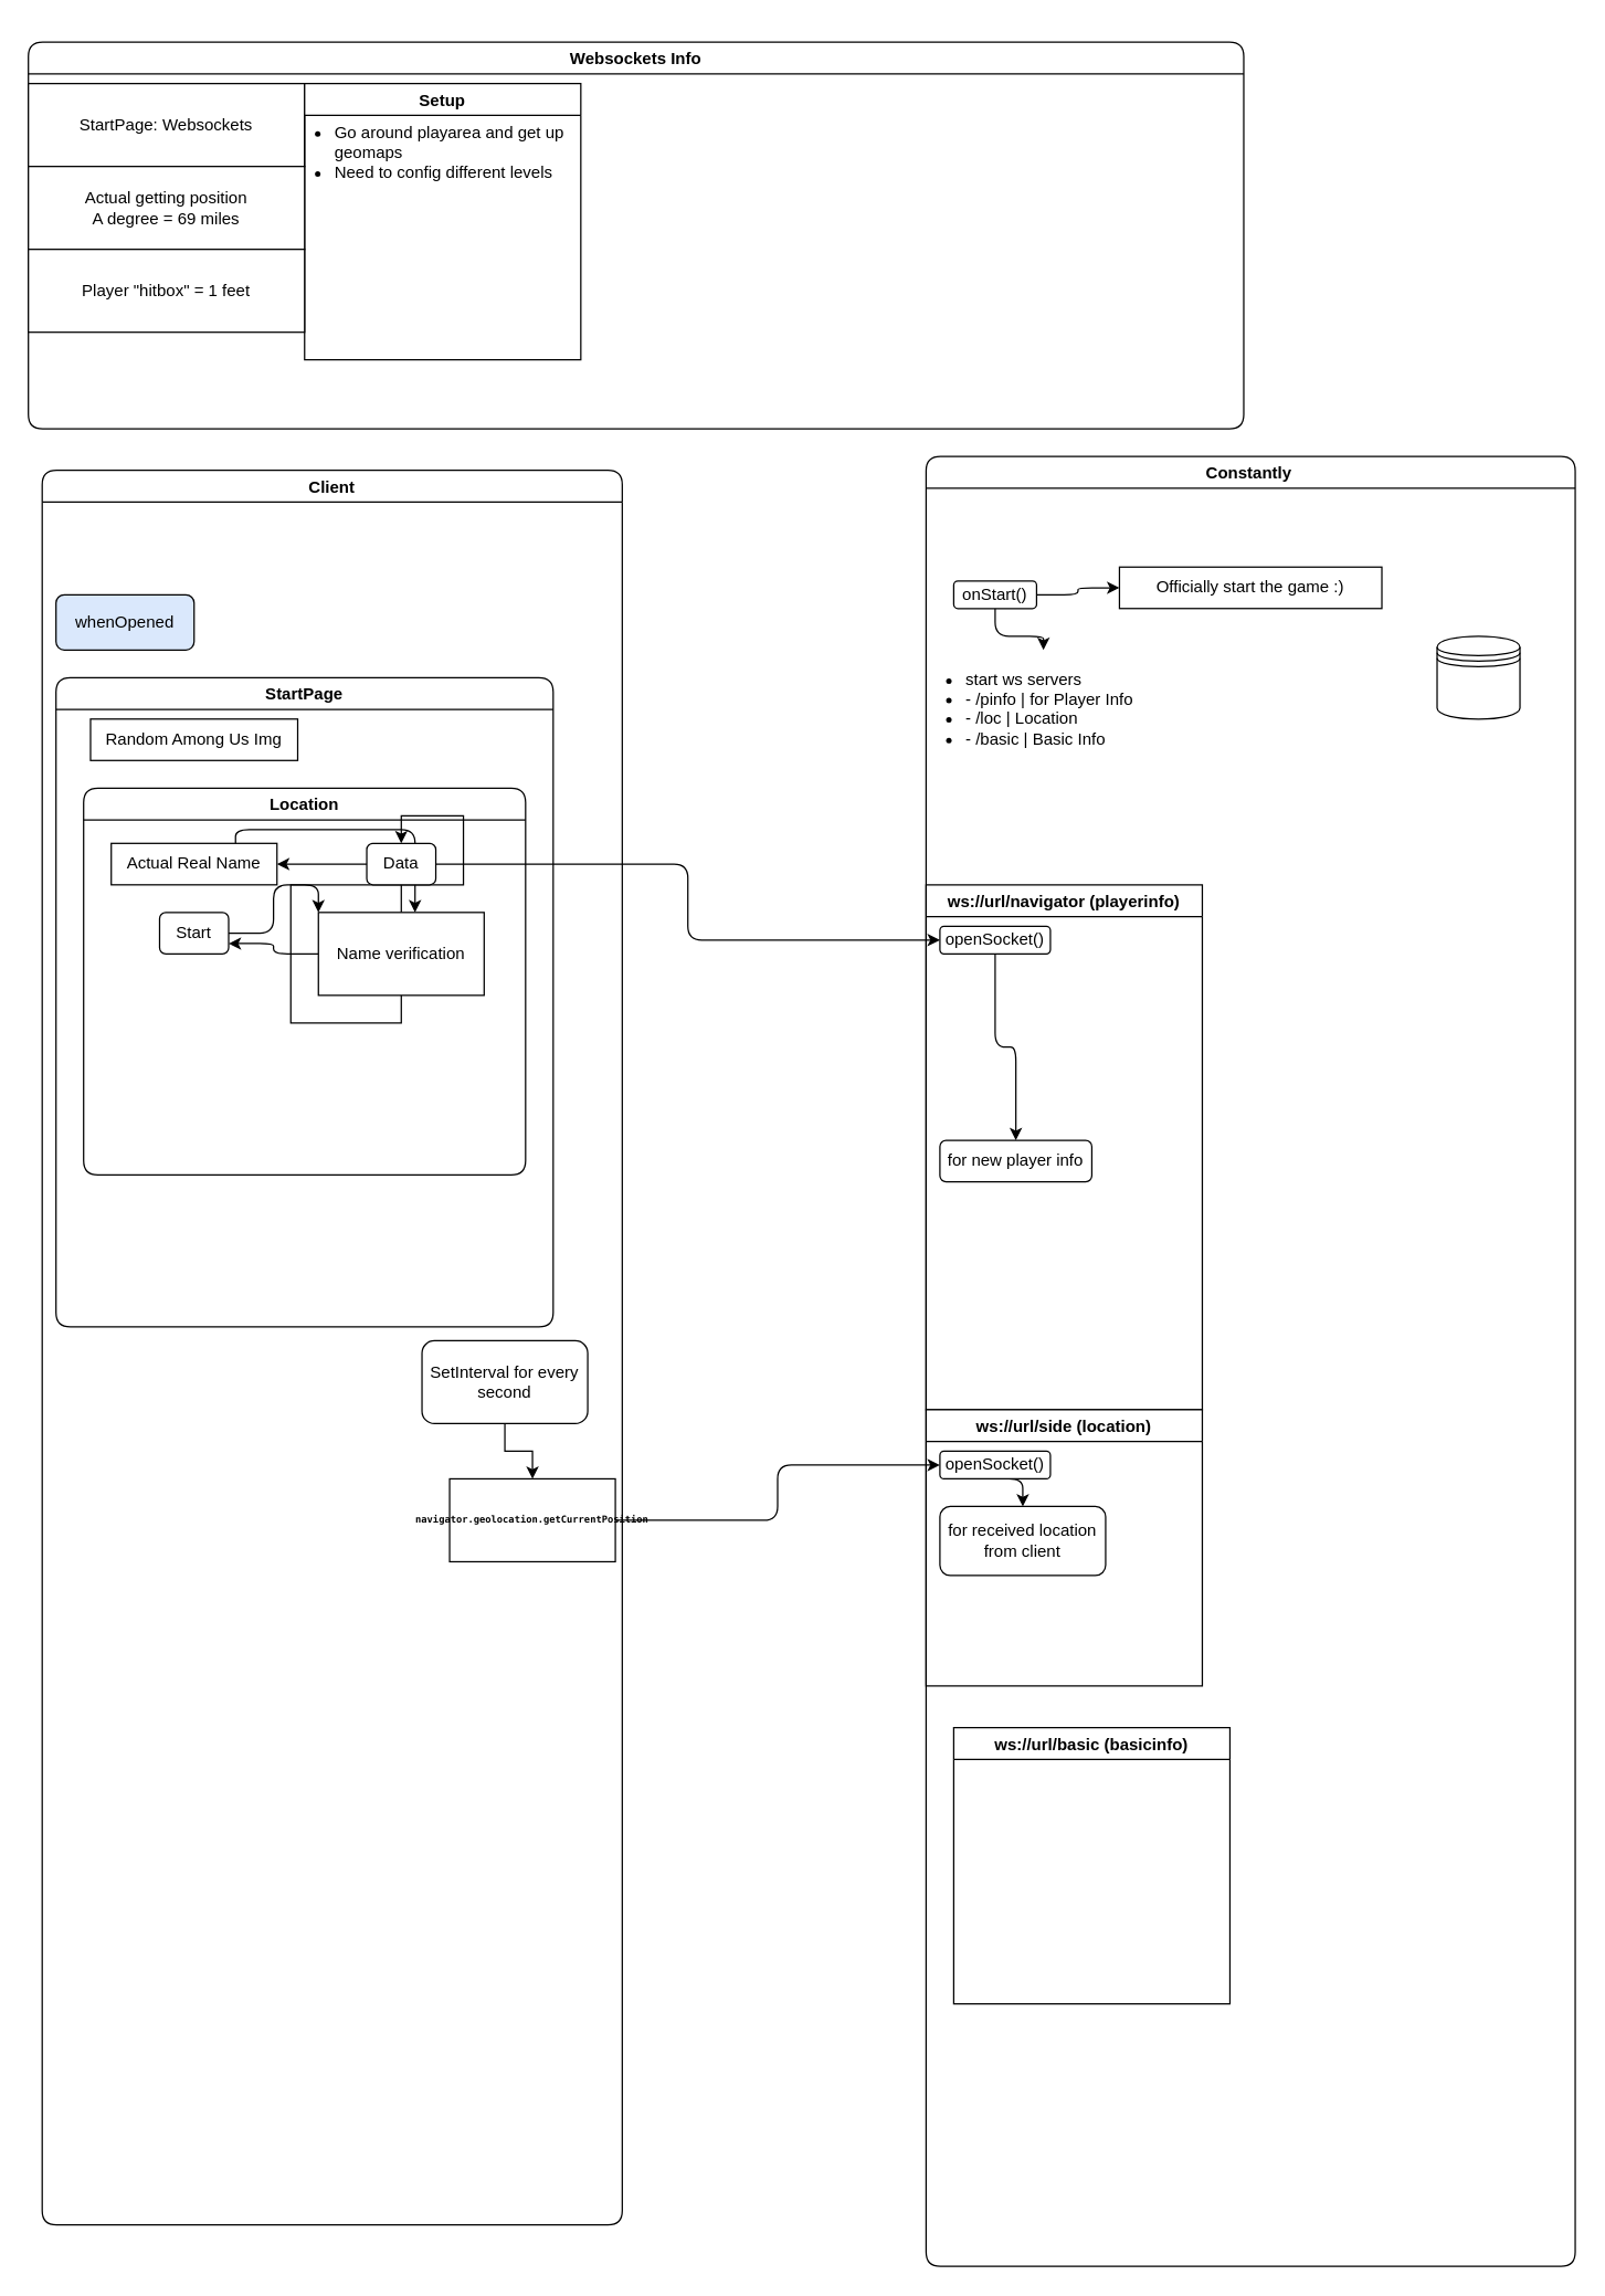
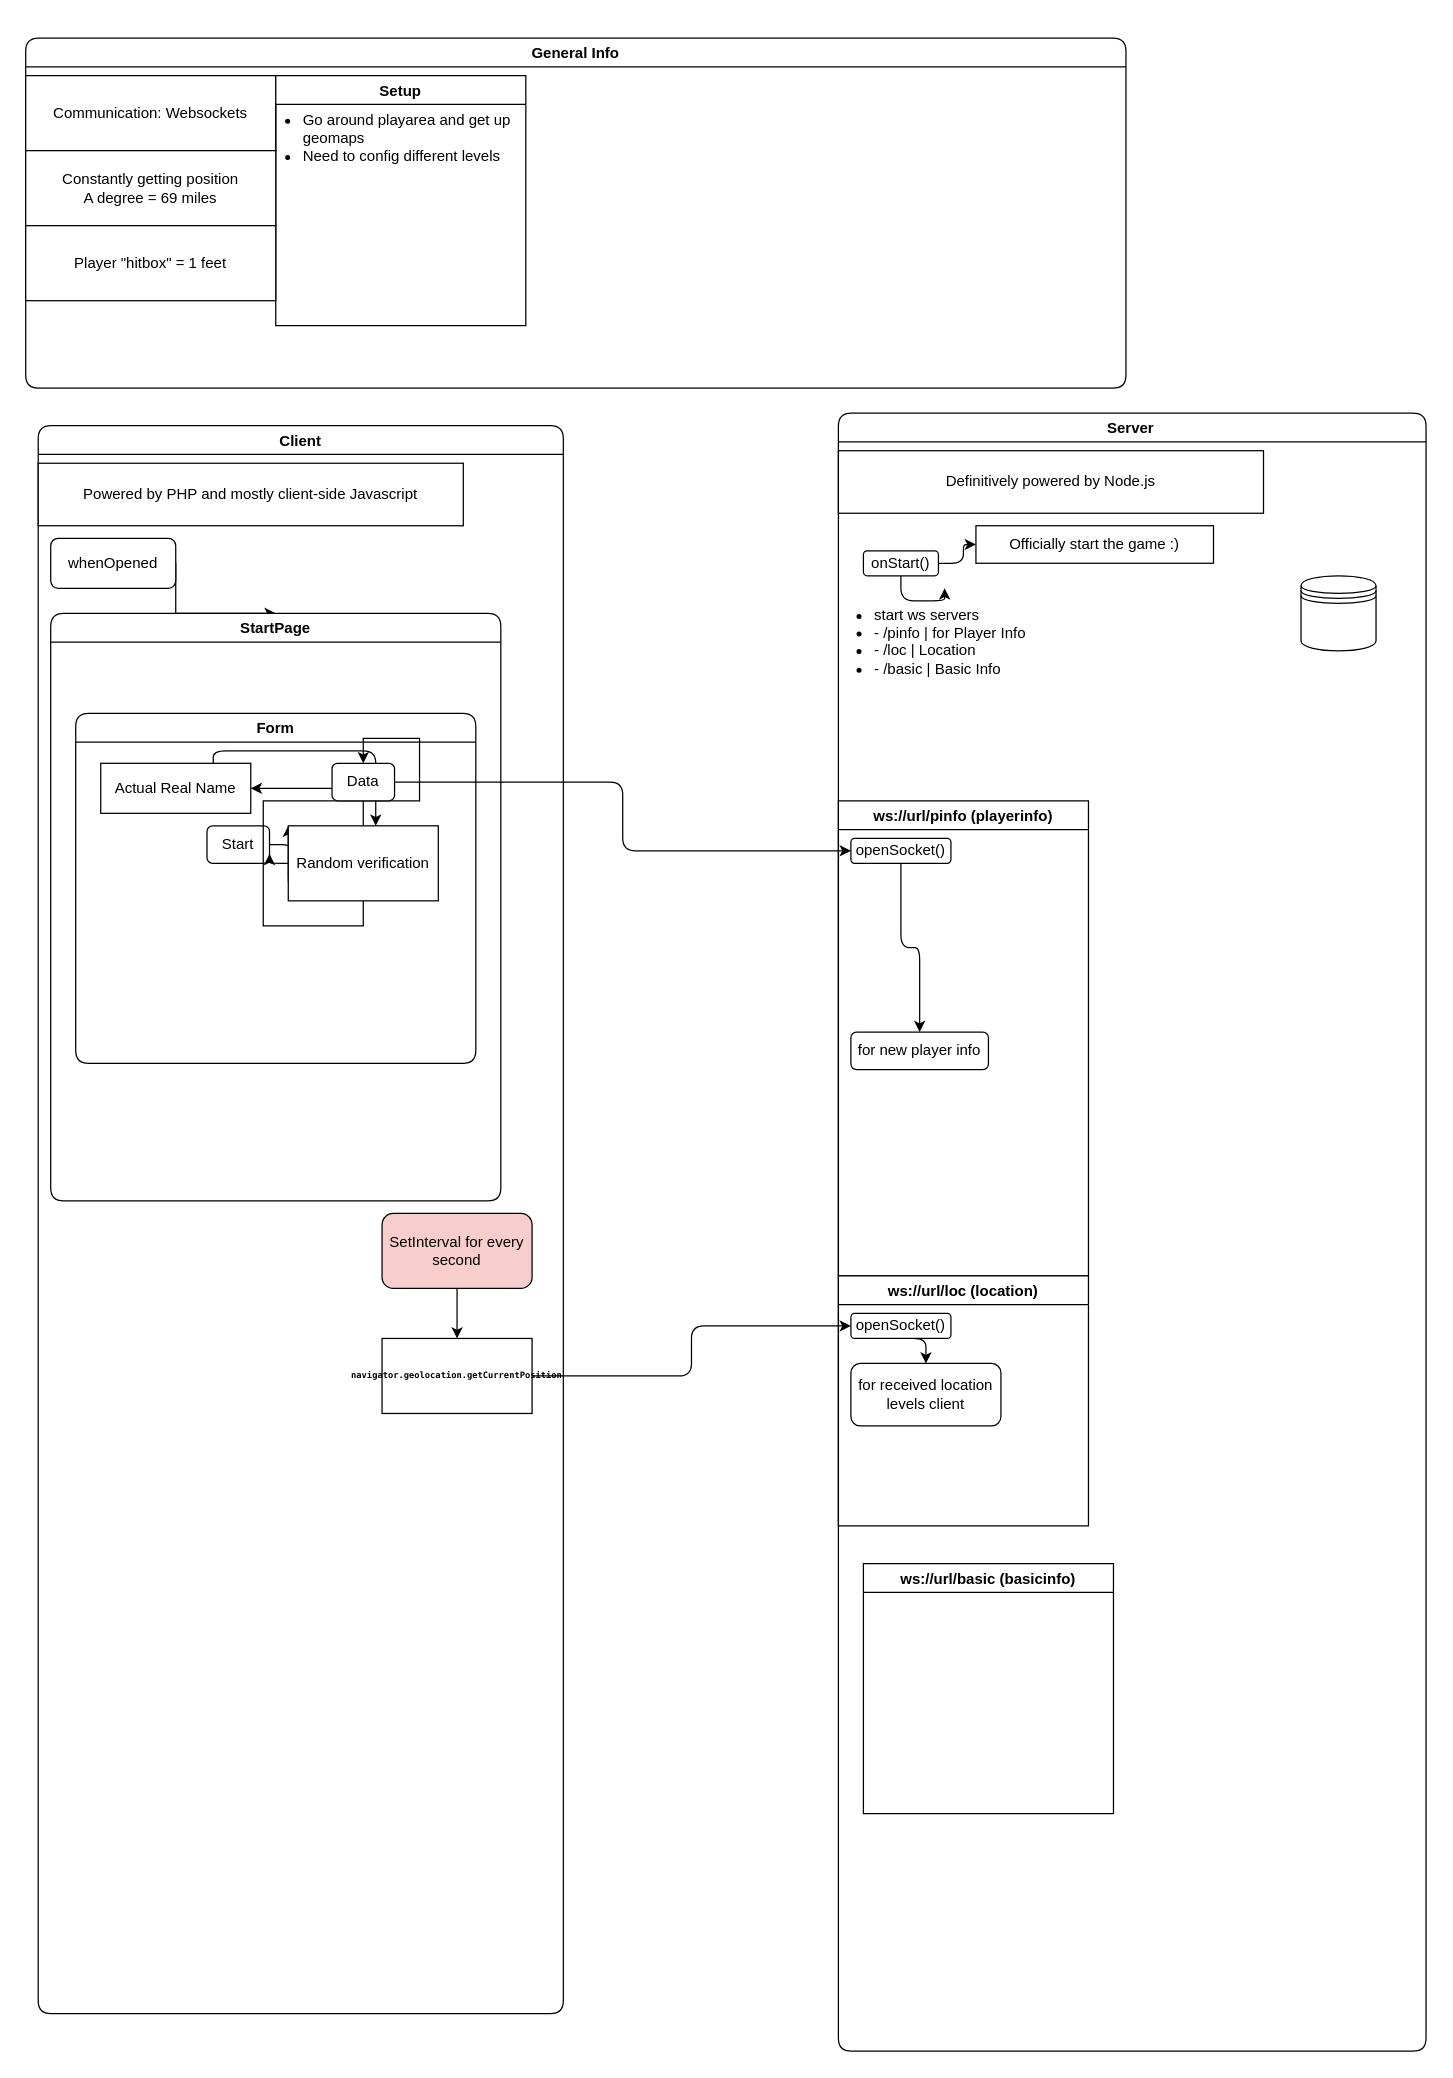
- <mxCell id="39" value="Websockets Info" style="swimlane;rounded=1;" parent="1" vertex="1"><mxGeometry x="20" y="30" width="880" height="280" as="geometry" /></mxCell>
+ <mxCell id="39" value="General Info" style="swimlane;rounded=1;" parent="1" vertex="1"><mxGeometry x="20" y="30" width="880" height="280" as="geometry" /></mxCell>
- <mxCell id="40" value="StartPage: Websockets" style="rounded=0;whiteSpace=wrap;html=1;" parent="39" vertex="1"><mxGeometry y="30" width="200" height="60" as="geometry" /></mxCell>
+ <mxCell id="40" value="Communication: Websockets" style="rounded=0;whiteSpace=wrap;html=1;" parent="39" vertex="1"><mxGeometry y="30" width="200" height="60" as="geometry" /></mxCell>
- <mxCell id="43" value="&lt;div&gt;Actual getting position&lt;/div&gt;&lt;div&gt;A degree = 69 miles&lt;br&gt;&lt;/div&gt;" style="rounded=0;whiteSpace=wrap;html=1;" vertex="1" parent="39"><mxGeometry y="90" width="200" height="60" as="geometry" /></mxCell>
+ <mxCell id="43" value="&lt;div&gt;Constantly getting position&lt;/div&gt;&lt;div&gt;A degree = 69 miles&lt;br&gt;&lt;/div&gt;" style="rounded=0;whiteSpace=wrap;html=1;" vertex="1" parent="39"><mxGeometry y="90" width="200" height="60" as="geometry" /></mxCell>
- <mxCell id="21" value="Constantly" style="swimlane;spacingRight=2;spacing=4;autosize=0;whiteSpace=wrap;rounded=1;" parent="1" vertex="1"><mxGeometry x="670" y="330" width="470" height="1310" as="geometry"><mxRectangle x="440" y="-110" width="80" height="30" as="alternateBounds" /></mxGeometry></mxCell>
+ <mxCell id="21" value="Server" style="swimlane;spacingRight=2;spacing=4;autosize=0;whiteSpace=wrap;rounded=1;" parent="1" vertex="1"><mxGeometry x="670" y="330" width="470" height="1310" as="geometry"><mxRectangle x="440" y="-110" width="80" height="30" as="alternateBounds" /></mxGeometry></mxCell>
+ <mxCell id="23" value="Definitively powered by Node.js " style="rounded=0;whiteSpace=wrap;html=1;" parent="21" vertex="1"><mxGeometry y="30" width="340" height="50" as="geometry" /></mxCell>
+ <mxCell id="5" value="Powered by PHP and mostly client-side Javascript" style="rounded=0;whiteSpace=wrap;html=1;" parent="2" vertex="1"><mxGeometry y="30" width="340" height="50" as="geometry" /></mxCell>
- <mxCell id="32" value="&lt;div&gt;Officially start the game :)&lt;/div&gt;" style="rounded=0;whiteSpace=wrap;html=1;" parent="21" vertex="1"><mxGeometry x="140" y="80" width="190" height="30" as="geometry" /></mxCell>
+ <mxCell id="32" value="&lt;div&gt;Officially start the game :)&lt;/div&gt;" style="rounded=0;whiteSpace=wrap;html=1;" parent="21" vertex="1"><mxGeometry x="110" y="90" width="190" height="30" as="geometry" /></mxCell>
- <mxCell id="30" value="onStart()" style="rounded=1;whiteSpace=wrap;html=1;" parent="21" vertex="1"><mxGeometry x="20" y="90" width="60" height="20" as="geometry" /></mxCell>
+ <mxCell id="30" value="onStart()" style="rounded=1;whiteSpace=wrap;html=1;" parent="21" vertex="1"><mxGeometry x="20" y="110" width="60" height="20" as="geometry" /></mxCell>
- <mxCell id="8" value="whenOpened" style="rounded=1;whiteSpace=wrap;html=1;shadow=0;glass=0;sketch=0;fillColor=#dae8fc;" vertex="1" parent="2"><mxGeometry x="10" y="90" width="100" height="40" as="geometry" /></mxCell>
+ <mxCell id="8" value="whenOpened" style="rounded=1;whiteSpace=wrap;html=1;shadow=0;glass=0;sketch=0;" vertex="1" parent="2"><mxGeometry x="10" y="90" width="100" height="40" as="geometry" /></mxCell>
+ <mxCell id="7" style="edgeStyle=orthogonalEdgeStyle;rounded=0;orthogonalLoop=1;jettySize=auto;html=1;exitX=1;exitY=0.5;exitDx=0;exitDy=0;entryX=0.5;entryY=0;entryDx=0;entryDy=0;" edge="1" parent="2" source="8" target="9"><mxGeometry relative="1" as="geometry"><Array as="points"><mxPoint x="110" y="130" /><mxPoint x="110" y="130" /></Array></mxGeometry></mxCell>
- <mxCell id="10" value="Random Among Us Img" style="rounded=0;whiteSpace=wrap;html=1;shadow=0;glass=0;sketch=0;" vertex="1" parent="9"><mxGeometry x="25" y="30" width="150" height="30" as="geometry" /></mxCell>
- <mxCell id="11" value="Location" style="swimlane;rounded=1;shadow=0;glass=0;sketch=0;" vertex="1" parent="9"><mxGeometry x="20" y="80" width="320" height="280" as="geometry" /></mxCell>
+ <mxCell id="11" value="Form" style="swimlane;rounded=1;shadow=0;glass=0;sketch=0;" vertex="1" parent="9"><mxGeometry x="20" y="80" width="320" height="280" as="geometry" /></mxCell>
- <mxCell id="13" value="Actual Real Name" style="rounded=0;whiteSpace=wrap;html=1;shadow=0;glass=0;sketch=0;" vertex="1" parent="11"><mxGeometry x="20" y="40" width="120" height="30" as="geometry" /></mxCell>
+ <mxCell id="13" value="Actual Real Name" style="rounded=0;whiteSpace=wrap;html=1;shadow=0;glass=0;sketch=0;" vertex="1" parent="11"><mxGeometry x="20" y="40" width="120" height="40" as="geometry" /></mxCell>
- <mxCell id="24" value="ws://url/navigator (playerinfo)" style="swimlane;" parent="21" vertex="1"><mxGeometry y="310" width="200" height="380" as="geometry" /></mxCell>
+ <mxCell id="24" value="ws://url/pinfo (playerinfo)" style="swimlane;" parent="21" vertex="1"><mxGeometry y="310" width="200" height="380" as="geometry" /></mxCell>
- <mxCell id="15" value="Start" style="rounded=1;whiteSpace=wrap;html=1;shadow=0;glass=0;sketch=0;" vertex="1" parent="11"><mxGeometry x="55" y="90" width="50" height="30" as="geometry" /></mxCell>
+ <mxCell id="15" value="Start" style="rounded=1;whiteSpace=wrap;html=1;shadow=0;glass=0;sketch=0;" vertex="1" parent="11"><mxGeometry x="105" y="90" width="50" height="30" as="geometry" /></mxCell>
- <mxCell id="19" value="Name verification" style="rounded=0;whiteSpace=wrap;html=1;shadow=0;glass=0;sketch=0;" vertex="1" parent="11"><mxGeometry x="170" y="90" width="120" height="60" as="geometry" /></mxCell>
+ <mxCell id="19" value="Random verification" style="rounded=0;whiteSpace=wrap;html=1;shadow=0;glass=0;sketch=0;" vertex="1" parent="11"><mxGeometry x="170" y="90" width="120" height="60" as="geometry" /></mxCell>
- <mxCell id="4" value="SetInterval for every second" style="rounded=1;whiteSpace=wrap;html=1;" parent="2" vertex="1"><mxGeometry x="275" y="630" width="120" height="60" as="geometry" /></mxCell>
+ <mxCell id="4" value="SetInterval for every second" style="rounded=1;whiteSpace=wrap;html=1;fillColor=#f8cecc;" parent="2" vertex="1"><mxGeometry x="275" y="630" width="120" height="60" as="geometry" /></mxCell>
- <mxCell id="33" value="ws://url/side (location)" style="swimlane;" parent="21" vertex="1"><mxGeometry y="690" width="200" height="200" as="geometry" /></mxCell>
+ <mxCell id="33" value="ws://url/loc (location)" style="swimlane;" parent="21" vertex="1"><mxGeometry y="690" width="200" height="200" as="geometry" /></mxCell>
- <mxCell id="6" value="&lt;pre style=&quot;font-size: 7px&quot;&gt;&lt;font style=&quot;font-size: 7px&quot;&gt;&lt;code class=&quot;hljs xml&quot;&gt;&lt;span class=&quot;javascript&quot;&gt;&lt;span class=&quot;javascript&quot;&gt;navigator.geolocation.getCurrentPosition&lt;/span&gt;&lt;/span&gt;&lt;/code&gt;&lt;/font&gt;&lt;/pre&gt;" style="rounded=0;whiteSpace=wrap;html=1;fontStyle=1" parent="2" vertex="1"><mxGeometry x="295" y="730" width="120" height="60" as="geometry" /></mxCell>
+ <mxCell id="6" value="&lt;pre style=&quot;font-size: 7px&quot;&gt;&lt;font style=&quot;font-size: 7px&quot;&gt;&lt;code class=&quot;hljs xml&quot;&gt;&lt;span class=&quot;javascript&quot;&gt;&lt;span class=&quot;javascript&quot;&gt;navigator.geolocation.getCurrentPosition&lt;/span&gt;&lt;/span&gt;&lt;/code&gt;&lt;/font&gt;&lt;/pre&gt;" style="rounded=0;whiteSpace=wrap;html=1;fontStyle=1" parent="2" vertex="1"><mxGeometry x="275" y="730" width="120" height="60" as="geometry" /></mxCell>
- <mxCell id="36" value="for received location from client" style="rounded=1;whiteSpace=wrap;html=1;" vertex="1" parent="33"><mxGeometry x="10" y="70" width="120" height="50" as="geometry" /></mxCell>
+ <mxCell id="36" value="for received location levels client" style="rounded=1;whiteSpace=wrap;html=1;" vertex="1" parent="33"><mxGeometry x="10" y="70" width="120" height="50" as="geometry" /></mxCell>
